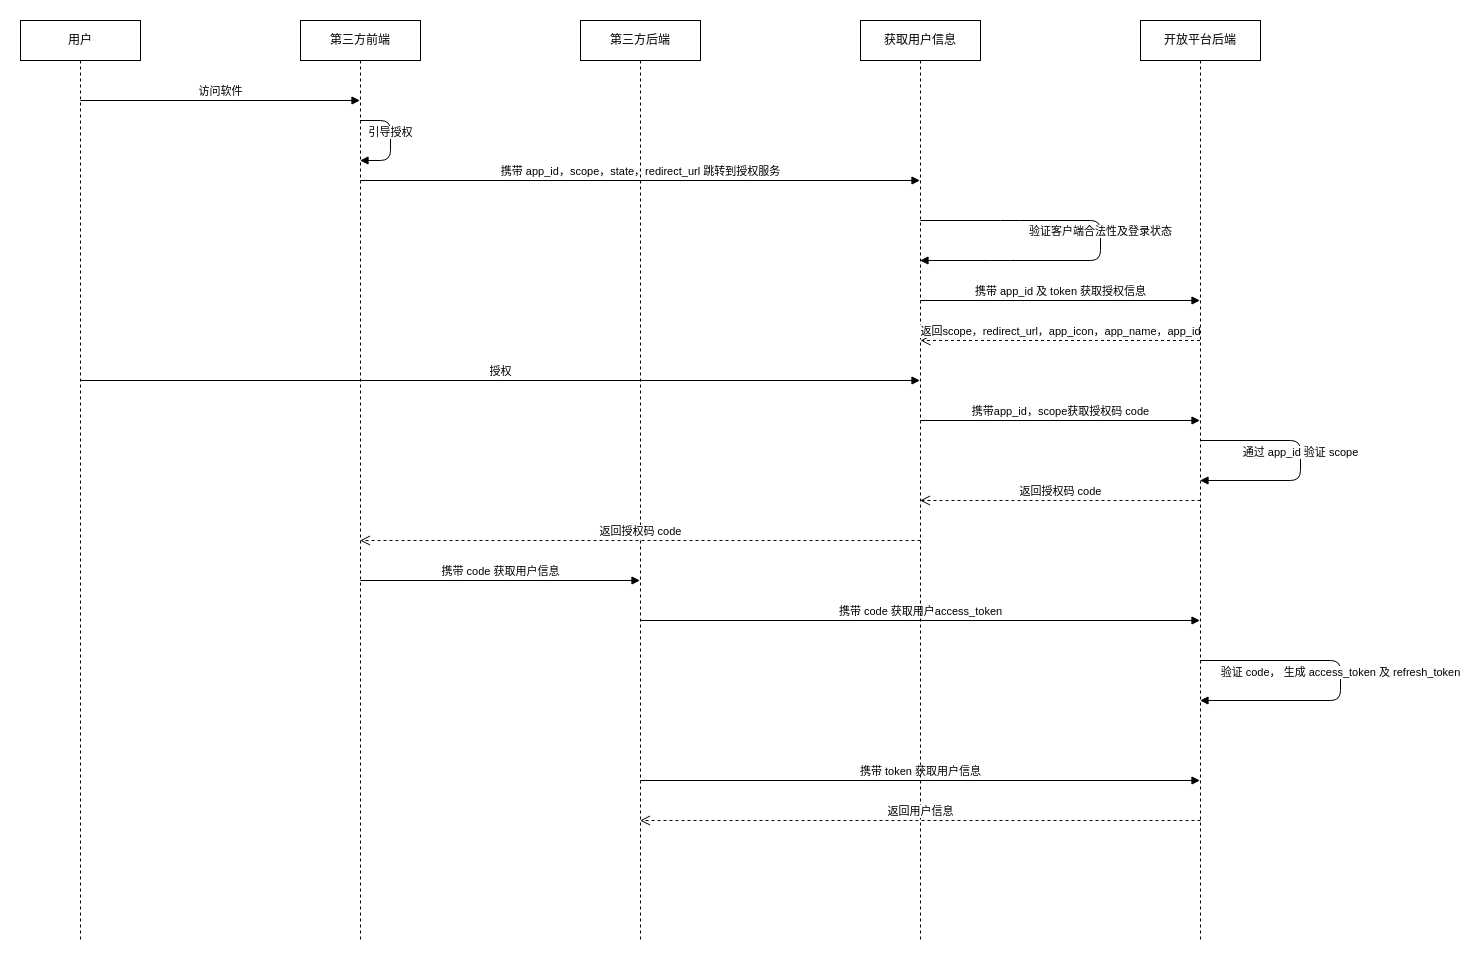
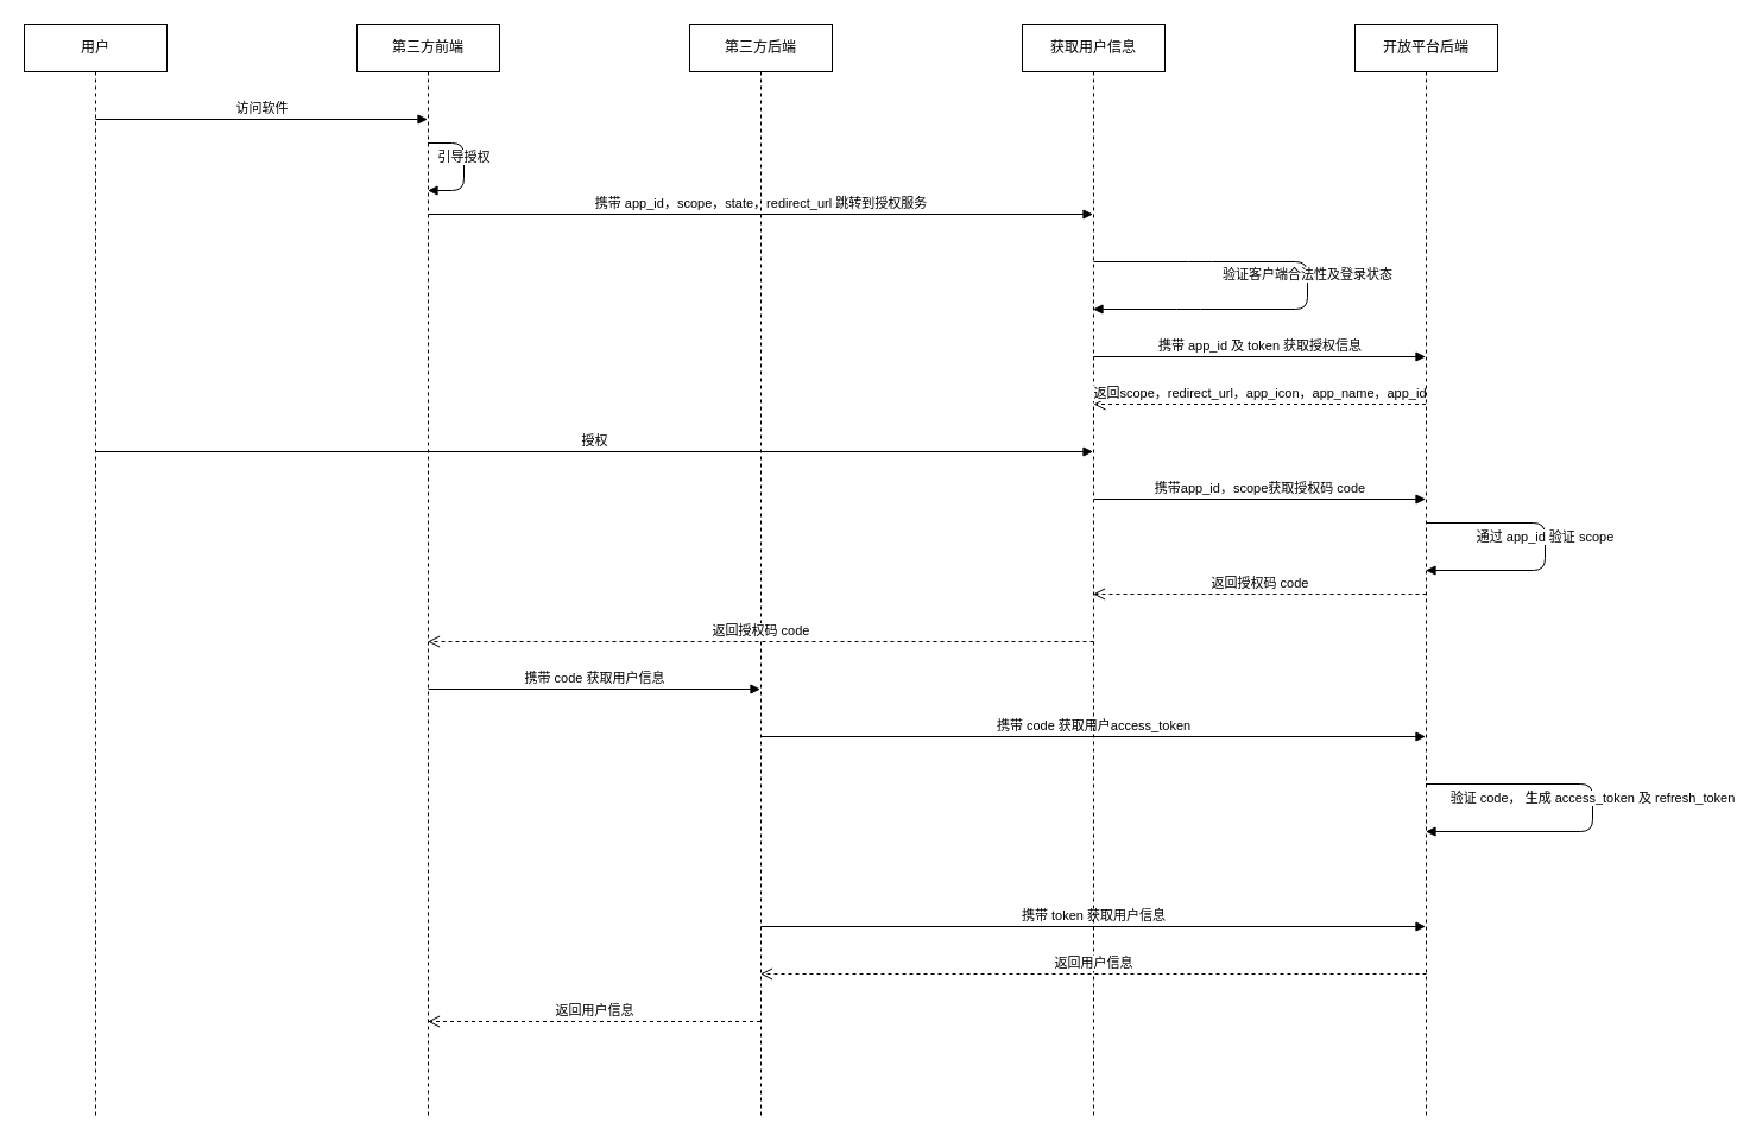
+ <mxCell id="23" value="返回用户信息" style="html=1;verticalAlign=bottom;endArrow=open;dashed=1;endSize=8;" parent="1" source="8" target="5" edge="1"><mxGeometry relative="1" as="geometry"><mxPoint x="1210" y="830" as="sourcePoint" /><mxPoint x="649.5" y="830" as="targetPoint" /><Array as="points"><mxPoint x="500" y="860" /></Array></mxGeometry></mxCell>
